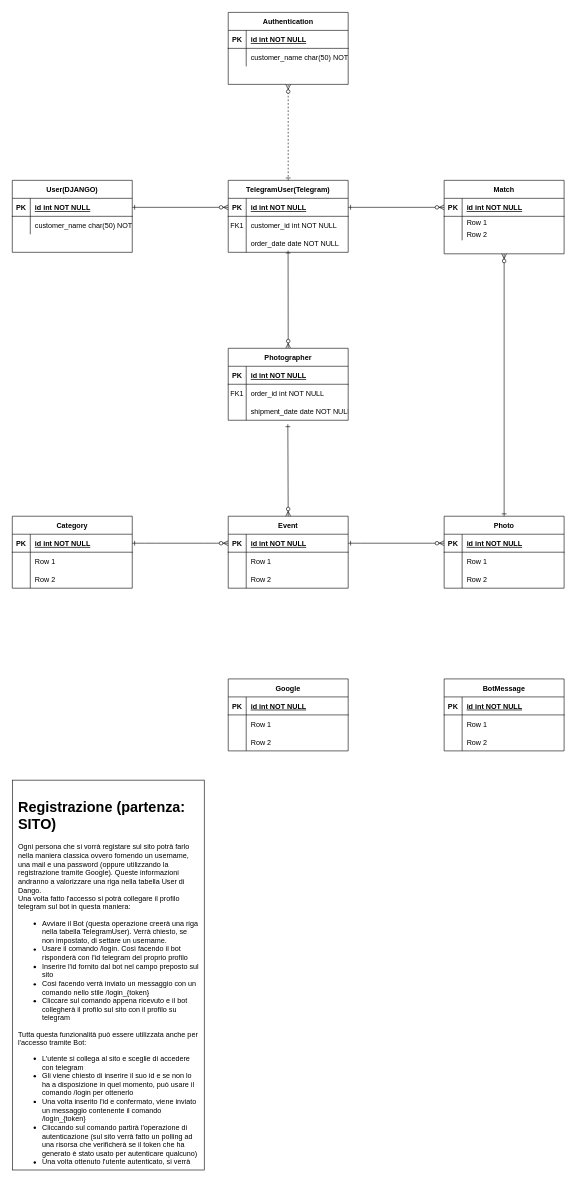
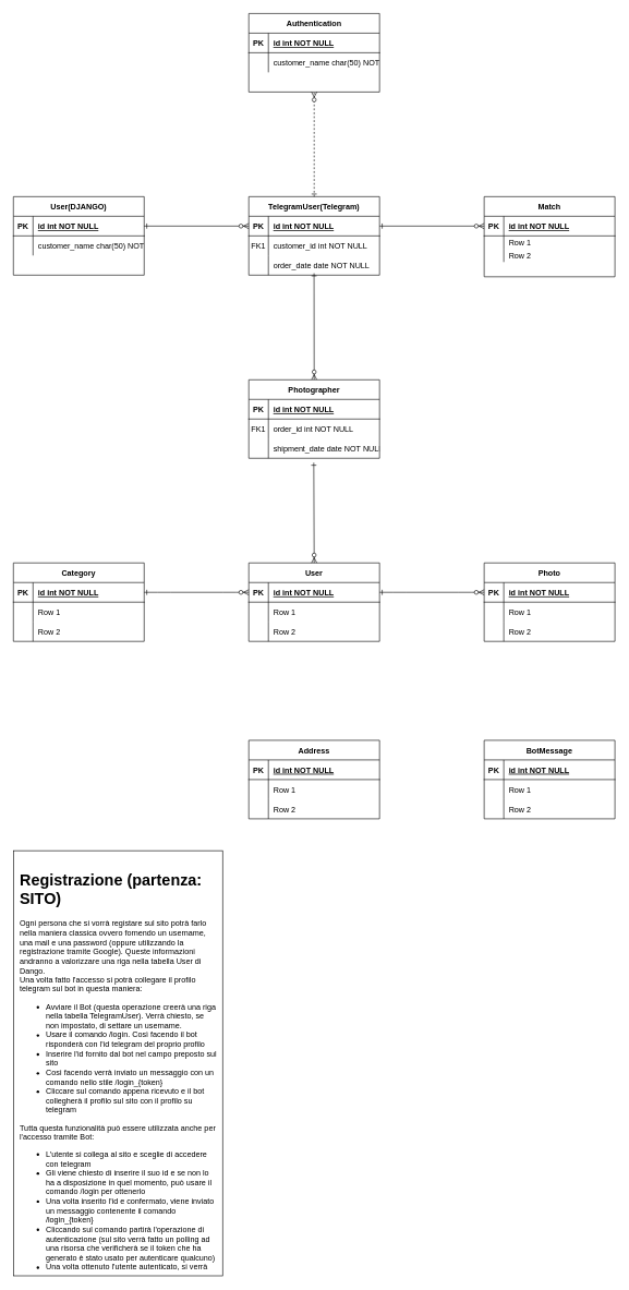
- <mxCell id="82" value="" style="endArrow=ERzeroToMany;startArrow=ERone;endFill=1;startFill=0;entryX=0.5;entryY=1;entryDx=0;entryDy=0;exitX=0.5;exitY=0;exitDx=0;exitDy=0;" parent="1" source="51" target="41" edge="1"><mxGeometry width="100" height="100" relative="1" as="geometry"><mxPoint x="1080" y="681.75" as="sourcePoint" /><mxPoint x="920" y="681.25" as="targetPoint" /></mxGeometry></mxCell>
- <mxCell id="31" value="Event" style="shape=table;startSize=30;container=1;collapsible=1;childLayout=tableLayout;fixedRows=1;rowLines=0;fontStyle=1;align=center;resizeLast=1;" parent="1" vertex="1"><mxGeometry x="380" y="860" width="200" height="120" as="geometry" /></mxCell>
+ <mxCell id="31" value="User" style="shape=table;startSize=30;container=1;collapsible=1;childLayout=tableLayout;fixedRows=1;rowLines=0;fontStyle=1;align=center;resizeLast=1;" parent="1" vertex="1"><mxGeometry x="380" y="860" width="200" height="120" as="geometry" /></mxCell>
- <mxCell id="71" value="Google" style="shape=table;startSize=30;container=1;collapsible=1;childLayout=tableLayout;fixedRows=1;rowLines=0;fontStyle=1;align=center;resizeLast=1;" parent="1" vertex="1"><mxGeometry x="380" y="1131.25" width="200" height="120" as="geometry" /></mxCell>
+ <mxCell id="71" value="Address" style="shape=table;startSize=30;container=1;collapsible=1;childLayout=tableLayout;fixedRows=1;rowLines=0;fontStyle=1;align=center;resizeLast=1;" parent="1" vertex="1"><mxGeometry x="380" y="1131.25" width="200" height="120" as="geometry" /></mxCell>
